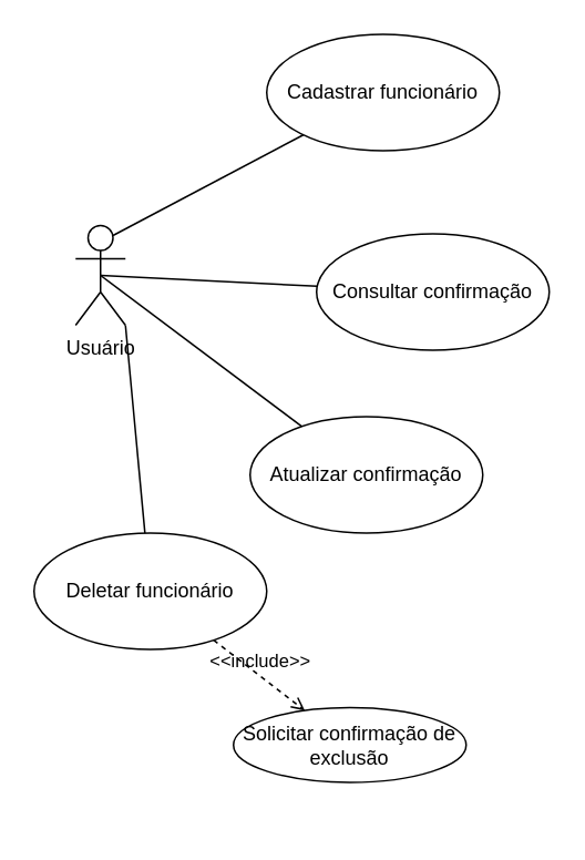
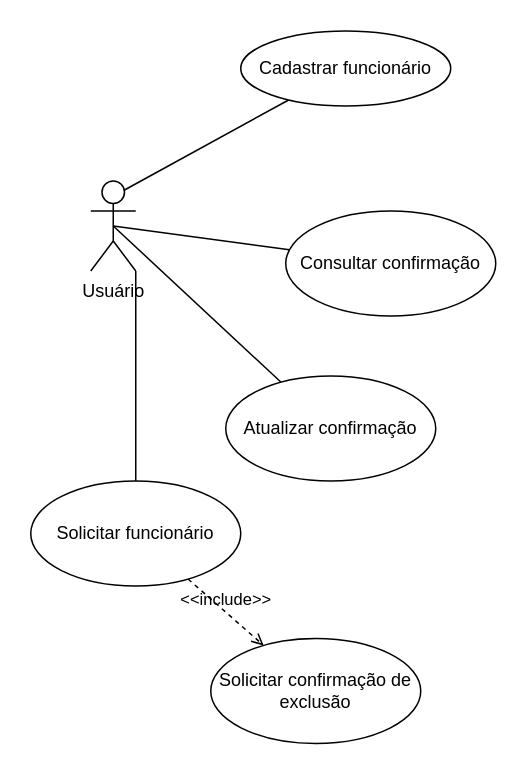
- <mxCell id="7" value="Cadastrar funcionário" style="ellipse;whiteSpace=wrap;html=1;" vertex="1" parent="1"><mxGeometry x="160" y="20" width="140" height="70" as="geometry" /></mxCell>
+ <mxCell id="7" value="Cadastrar funcionário" style="ellipse;whiteSpace=wrap;html=1;" vertex="1" parent="1"><mxGeometry x="160" y="20" width="140" height="50" as="geometry" /></mxCell>
- <mxCell id="6" value="Usuário" style="shape=umlActor;html=1;verticalLabelPosition=bottom;verticalAlign=top;align=center;" vertex="1" parent="1"><mxGeometry x="45" y="135" width="30" height="60" as="geometry" /></mxCell>
+ <mxCell id="6" value="Usuário" style="shape=umlActor;html=1;verticalLabelPosition=bottom;verticalAlign=top;align=center;" vertex="1" parent="1"><mxGeometry x="60" y="120" width="30" height="60" as="geometry" /></mxCell>
- <mxCell id="10" value="Deletar funcionário" style="ellipse;whiteSpace=wrap;html=1;" vertex="1" parent="1"><mxGeometry x="20" y="320" width="140" height="70" as="geometry" /></mxCell>
+ <mxCell id="10" value="Solicitar funcionário" style="ellipse;whiteSpace=wrap;html=1;" vertex="1" parent="1"><mxGeometry x="20" y="320" width="140" height="70" as="geometry" /></mxCell>
- <mxCell id="11" value="Solicitar confirmação de exclusão" style="ellipse;whiteSpace=wrap;html=1;" vertex="1" parent="1"><mxGeometry x="140" y="425" width="140" height="45" as="geometry" /></mxCell>
+ <mxCell id="11" value="Solicitar confirmação de exclusão" style="ellipse;whiteSpace=wrap;html=1;" vertex="1" parent="1"><mxGeometry x="140" y="425" width="140" height="70" as="geometry" /></mxCell>
